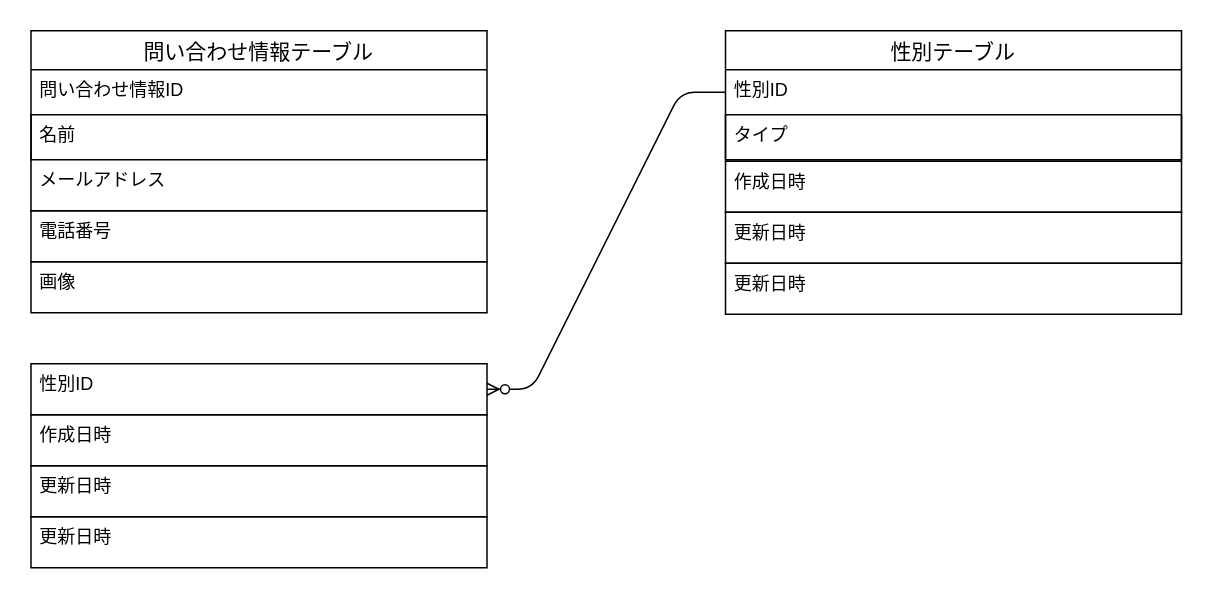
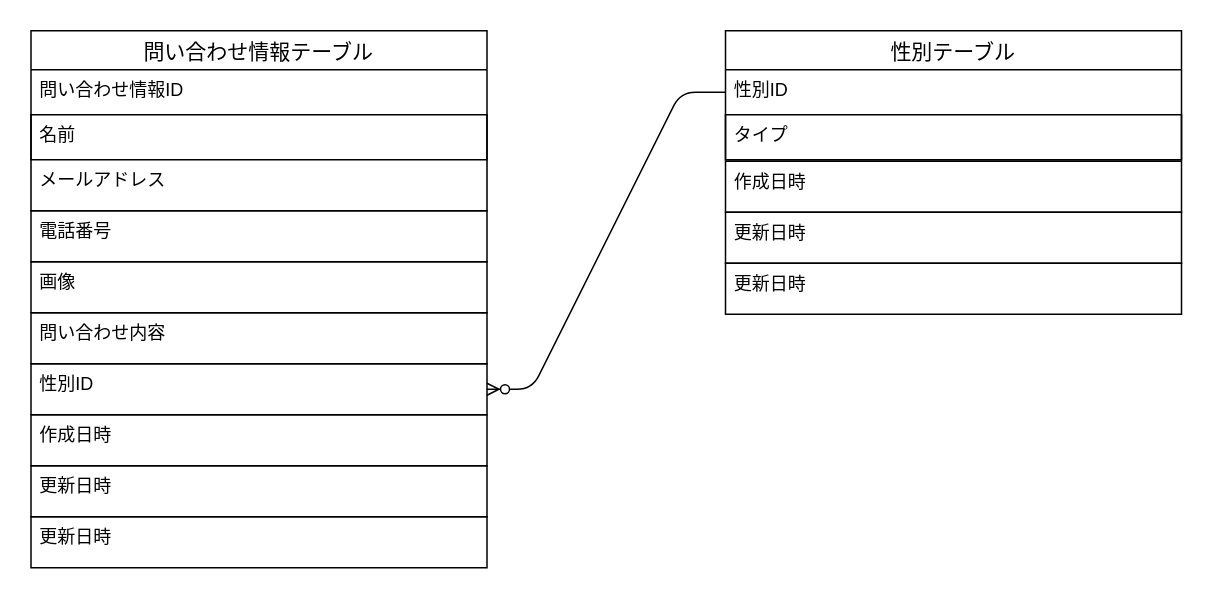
+ <mxCell id="13" value="問い合わせ内容" style="text;strokeColor=default;fillColor=none;spacingLeft=4;spacingRight=4;overflow=hidden;rotatable=0;points=[[0,0.5],[1,0.5]];portConstraint=eastwest;fontSize=12;strokeWidth=1;" vertex="1" parent="6"><mxGeometry y="188" width="304" height="34" as="geometry" /></mxCell>
